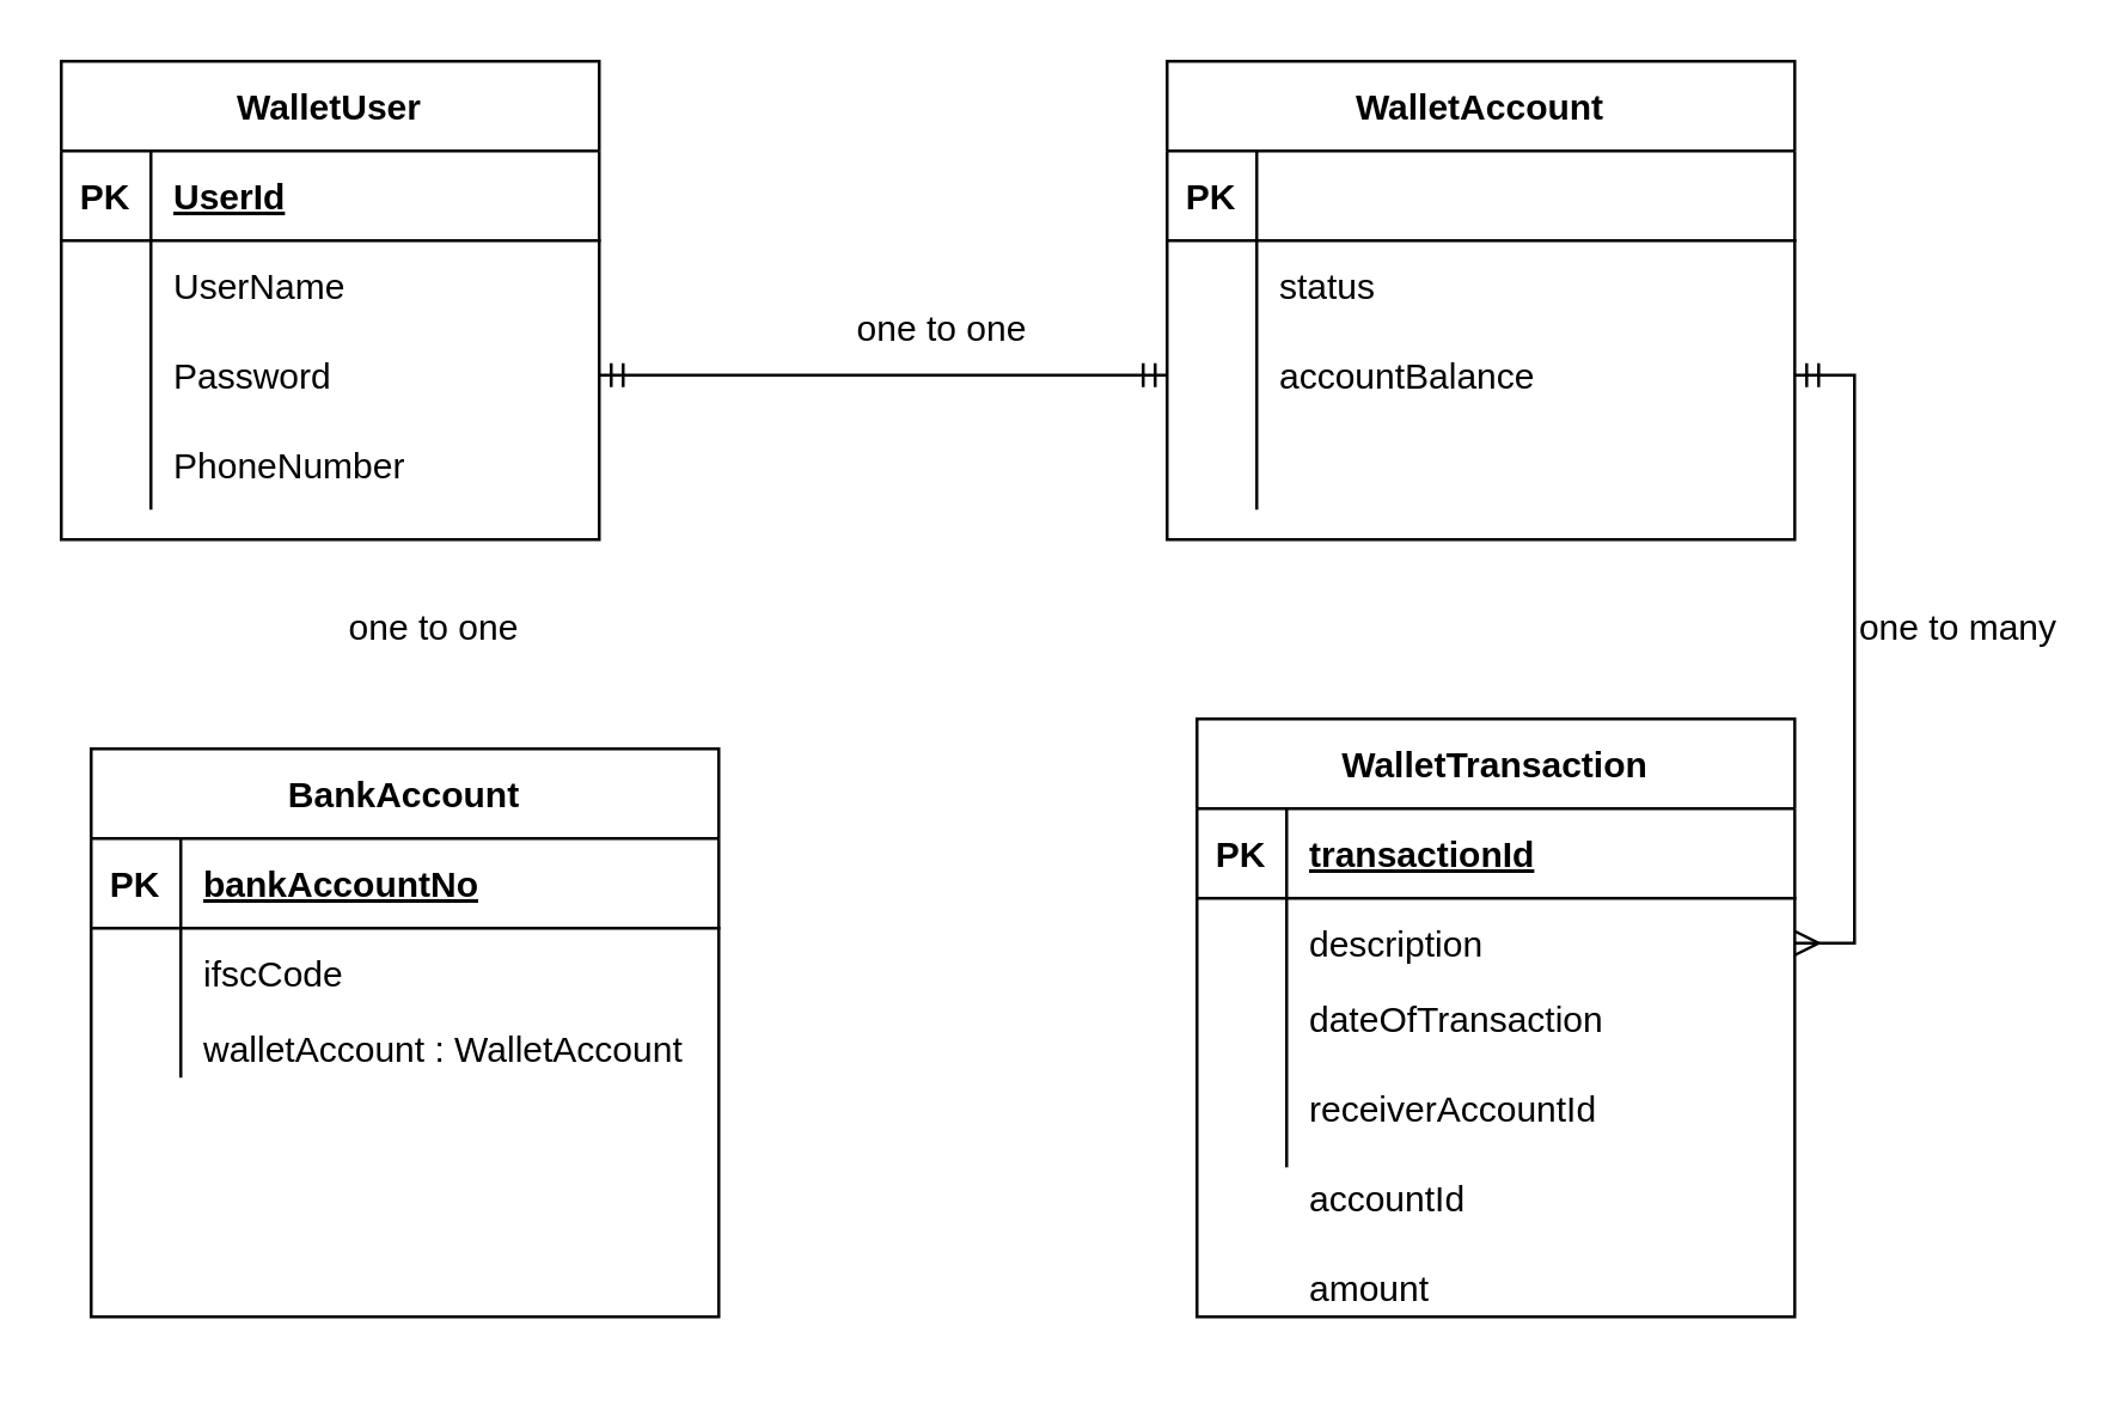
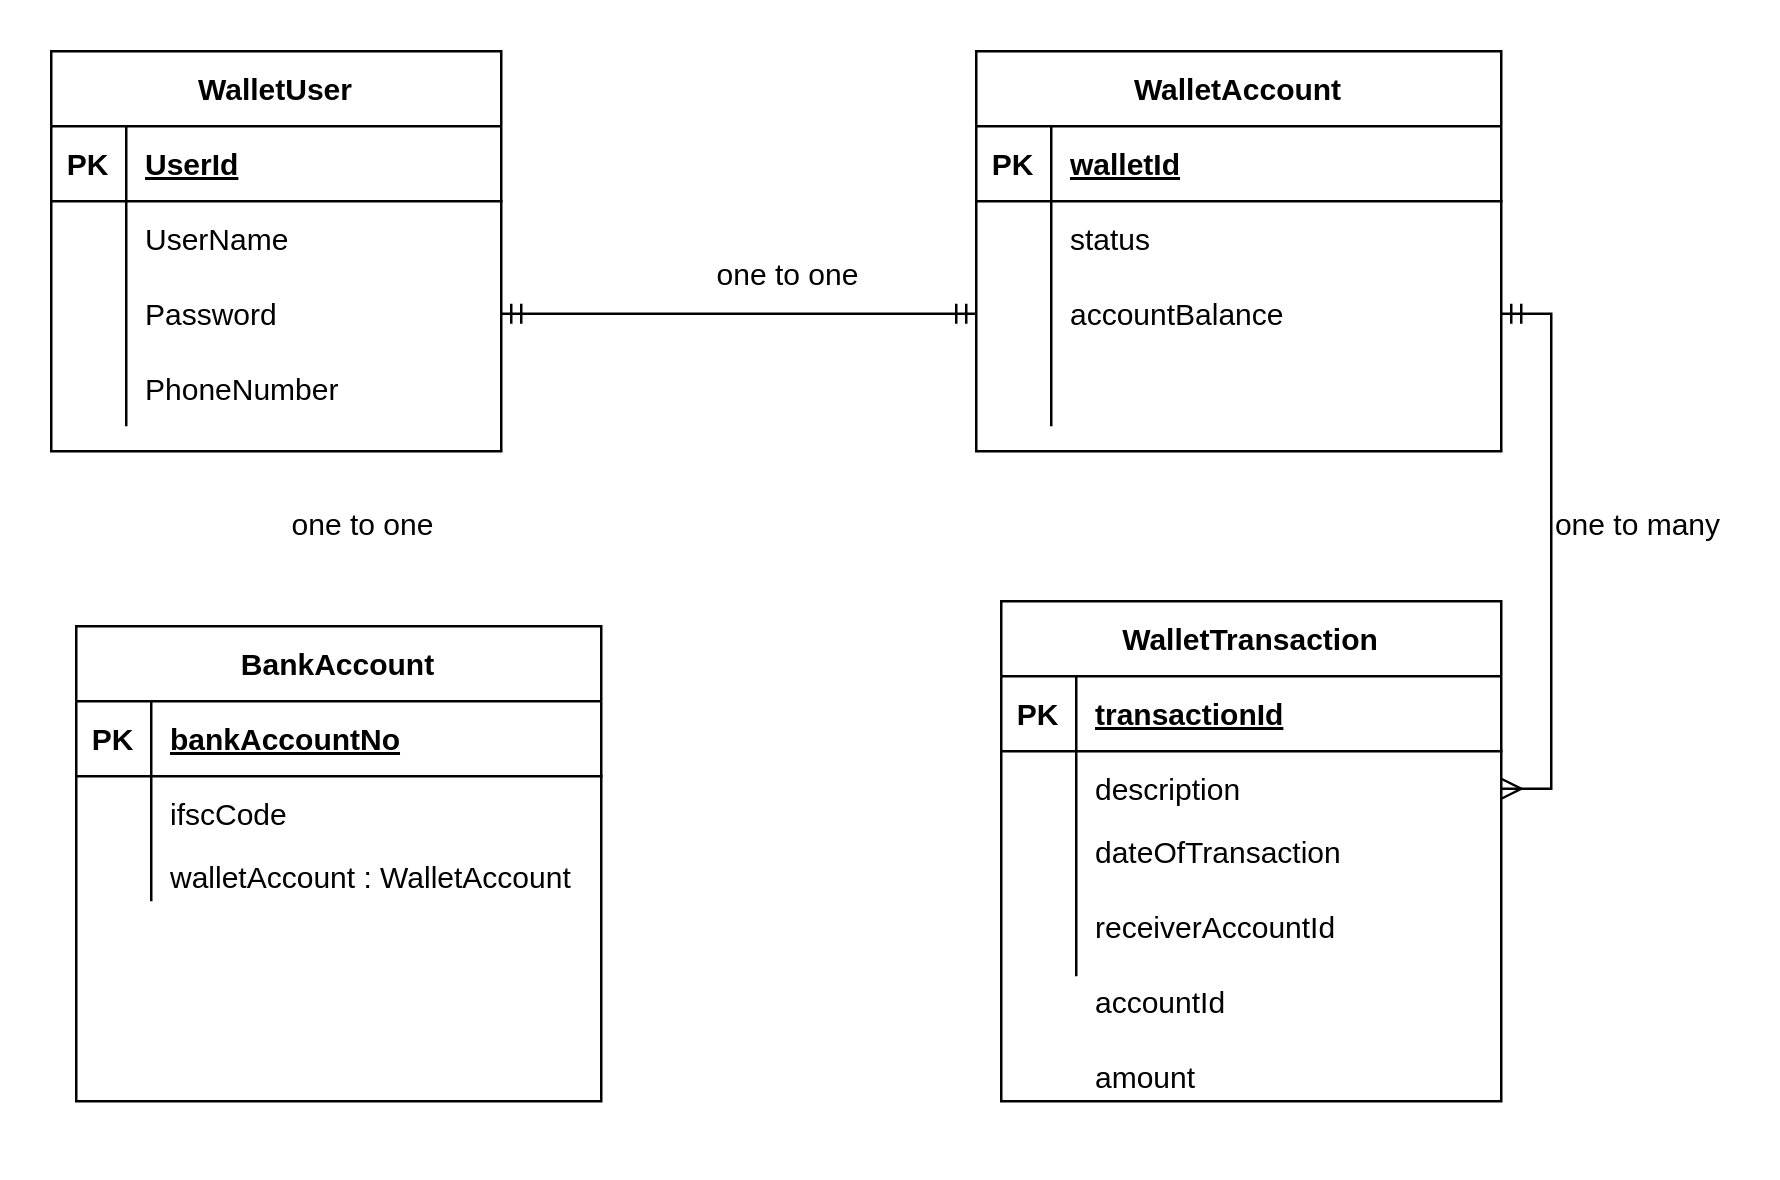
+ <mxCell id="18" value="walletId" style="shape=partialRectangle;connectable=0;fillColor=none;top=0;left=0;bottom=0;right=0;align=left;spacingLeft=6;fontStyle=5;overflow=hidden;" vertex="1" parent="16"><mxGeometry x="30" width="180" height="30" as="geometry" /></mxCell>
